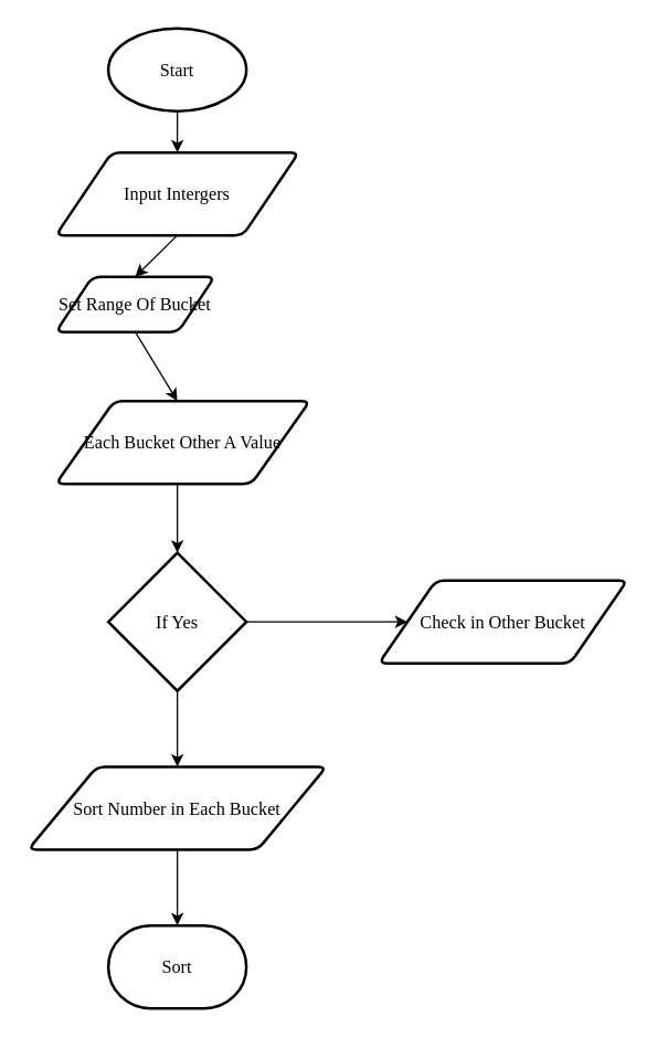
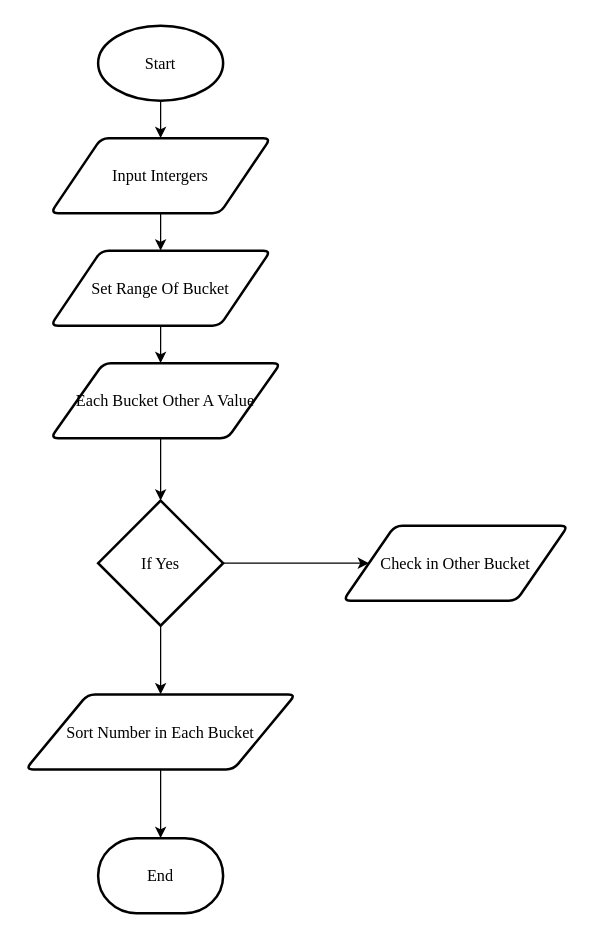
- <mxCell id="5" value="Set Range Of Bucket" style="shape=parallelogram;html=1;strokeWidth=2;perimeter=parallelogramPerimeter;whiteSpace=wrap;rounded=1;arcSize=12;size=0.23;fontFamily=Times New Roman;fontStyle=0;fontSize=13;" vertex="1" parent="2"><mxGeometry x="20" y="180" width="115" height="40" as="geometry" /></mxCell>
+ <mxCell id="5" value="Set Range Of Bucket" style="shape=parallelogram;html=1;strokeWidth=2;perimeter=parallelogramPerimeter;whiteSpace=wrap;rounded=1;arcSize=12;size=0.23;fontFamily=Times New Roman;fontStyle=0;fontSize=13;" vertex="1" parent="2"><mxGeometry x="20" y="180" width="176" height="60" as="geometry" /></mxCell>
- <mxCell id="10" value="Sort" style="strokeWidth=2;html=1;shape=mxgraph.flowchart.terminator;whiteSpace=wrap;fontFamily=Times New Roman;fontStyle=0;fontSize=13;" vertex="1" parent="2"><mxGeometry x="58" y="650" width="100" height="60" as="geometry" /></mxCell>
+ <mxCell id="10" value="End" style="strokeWidth=2;html=1;shape=mxgraph.flowchart.terminator;whiteSpace=wrap;fontFamily=Times New Roman;fontStyle=0;fontSize=13;" vertex="1" parent="2"><mxGeometry x="58" y="650" width="100" height="60" as="geometry" /></mxCell>
